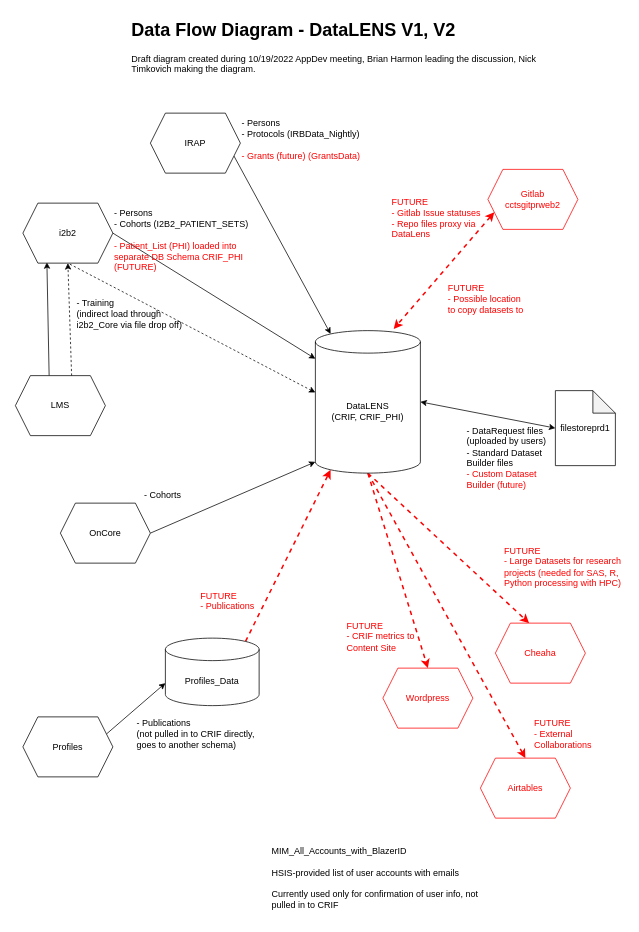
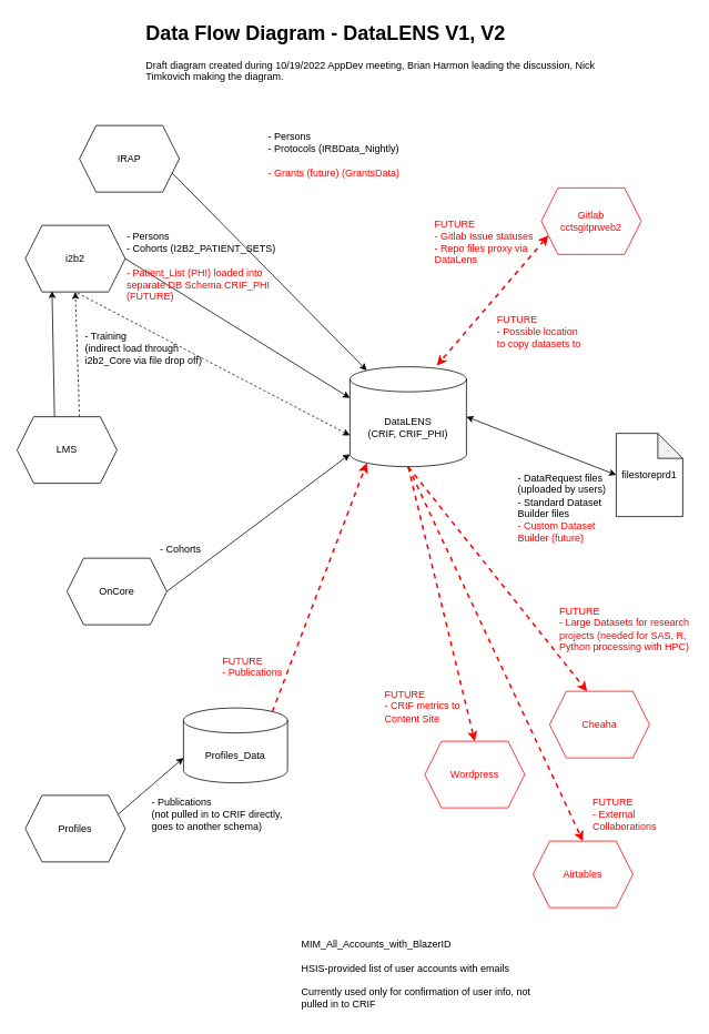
- <mxCell id="10" value="IRAP" style="shape=hexagon;perimeter=hexagonPerimeter2;whiteSpace=wrap;html=1;fixedSize=1;" parent="1" vertex="1"><mxGeometry x="200" width="120" height="80" as="geometry" y="150" /></mxCell>
+ <mxCell id="10" value="IRAP" style="shape=hexagon;perimeter=hexagonPerimeter2;whiteSpace=wrap;html=1;fixedSize=1;" parent="1" vertex="1"><mxGeometry x="95" y="150" width="120" height="80" as="geometry" /></mxCell>
- <mxCell id="6" value="DataLENS&lt;br&gt;(CRIF, CRIF_PHI)" style="shape=cylinder3;whiteSpace=wrap;html=1;boundedLbl=1;backgroundOutline=1;size=15;" parent="1" vertex="1"><mxGeometry x="420" y="440" width="140" height="190" as="geometry" /></mxCell>
+ <mxCell id="6" value="DataLENS&lt;br&gt;(CRIF, CRIF_PHI)" style="shape=cylinder3;whiteSpace=wrap;html=1;boundedLbl=1;backgroundOutline=1;size=15;" parent="1" vertex="1"><mxGeometry x="420" y="440" width="140" height="120" as="geometry" /></mxCell>
